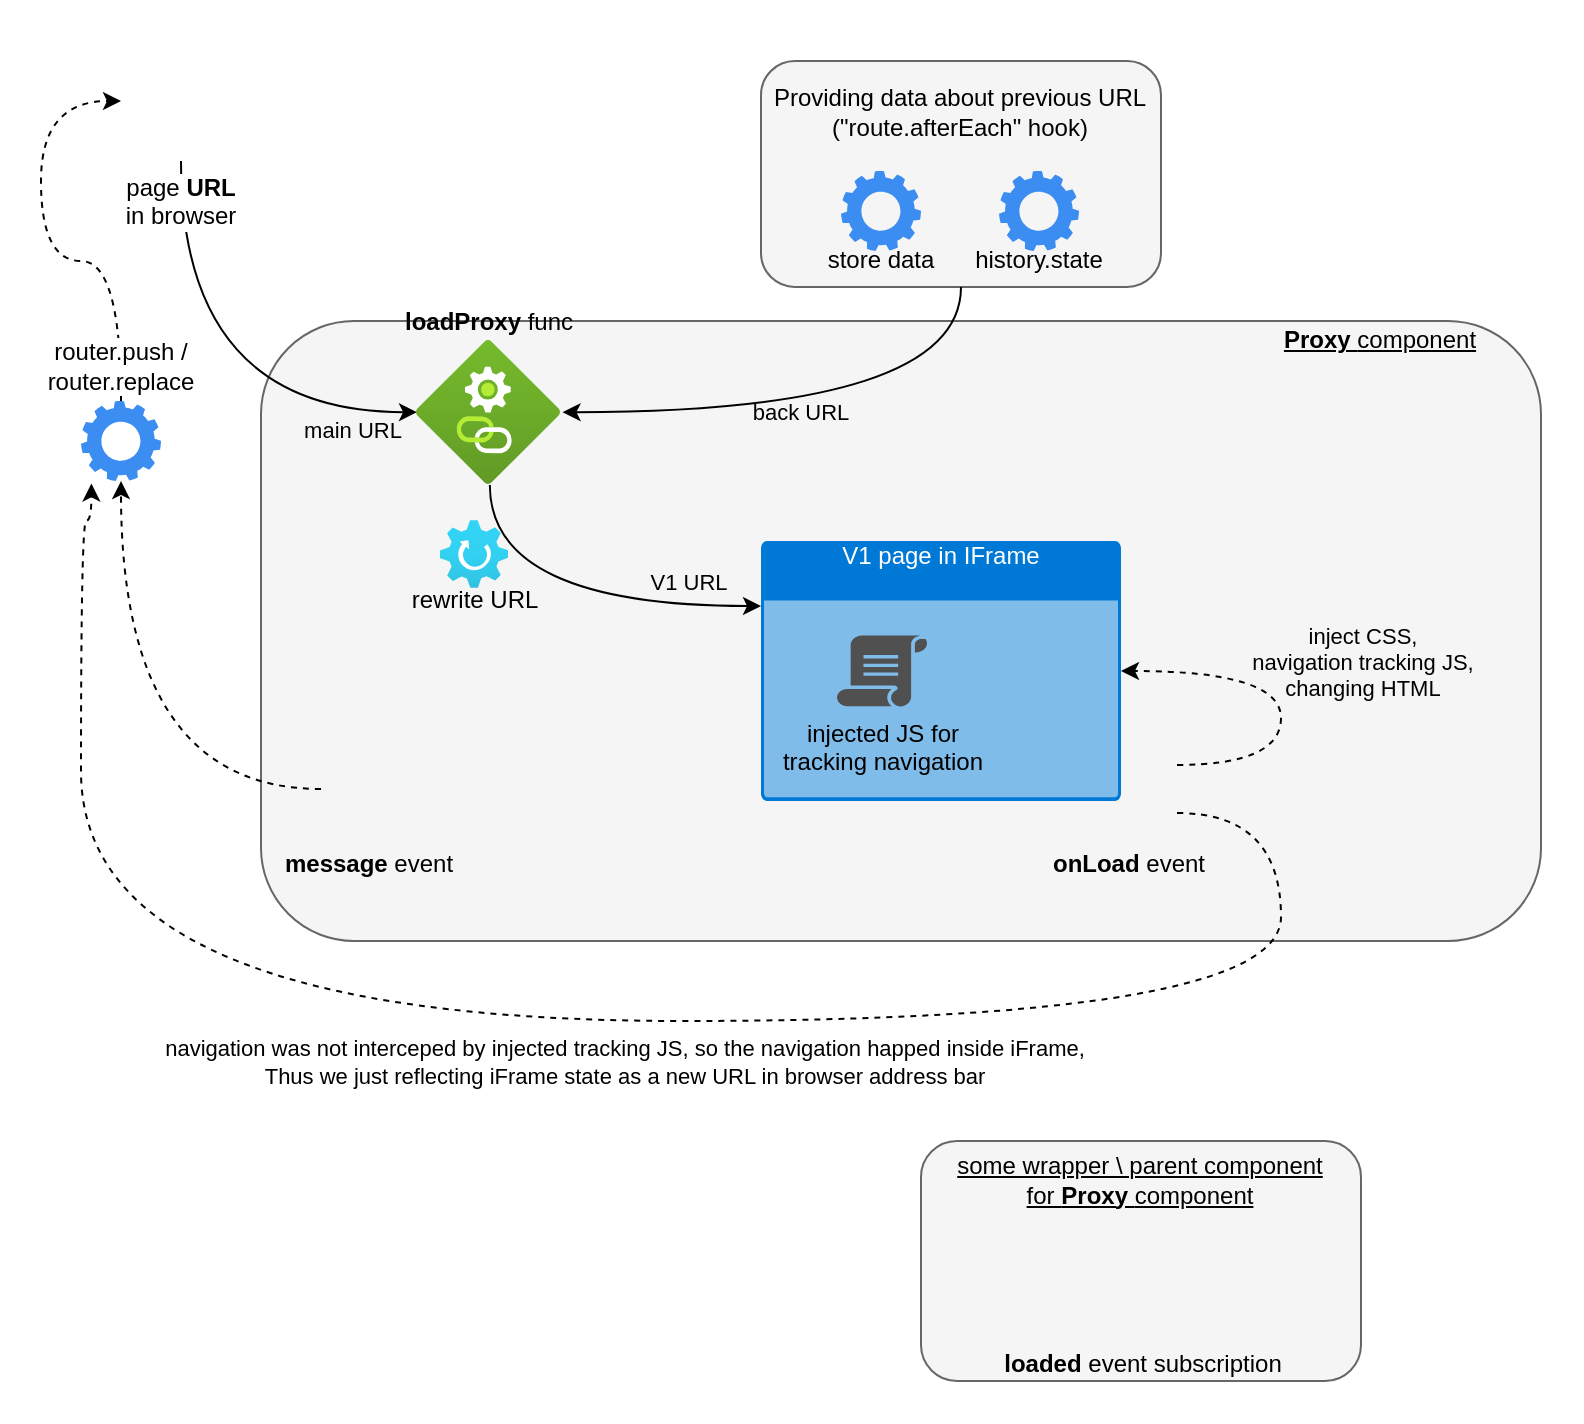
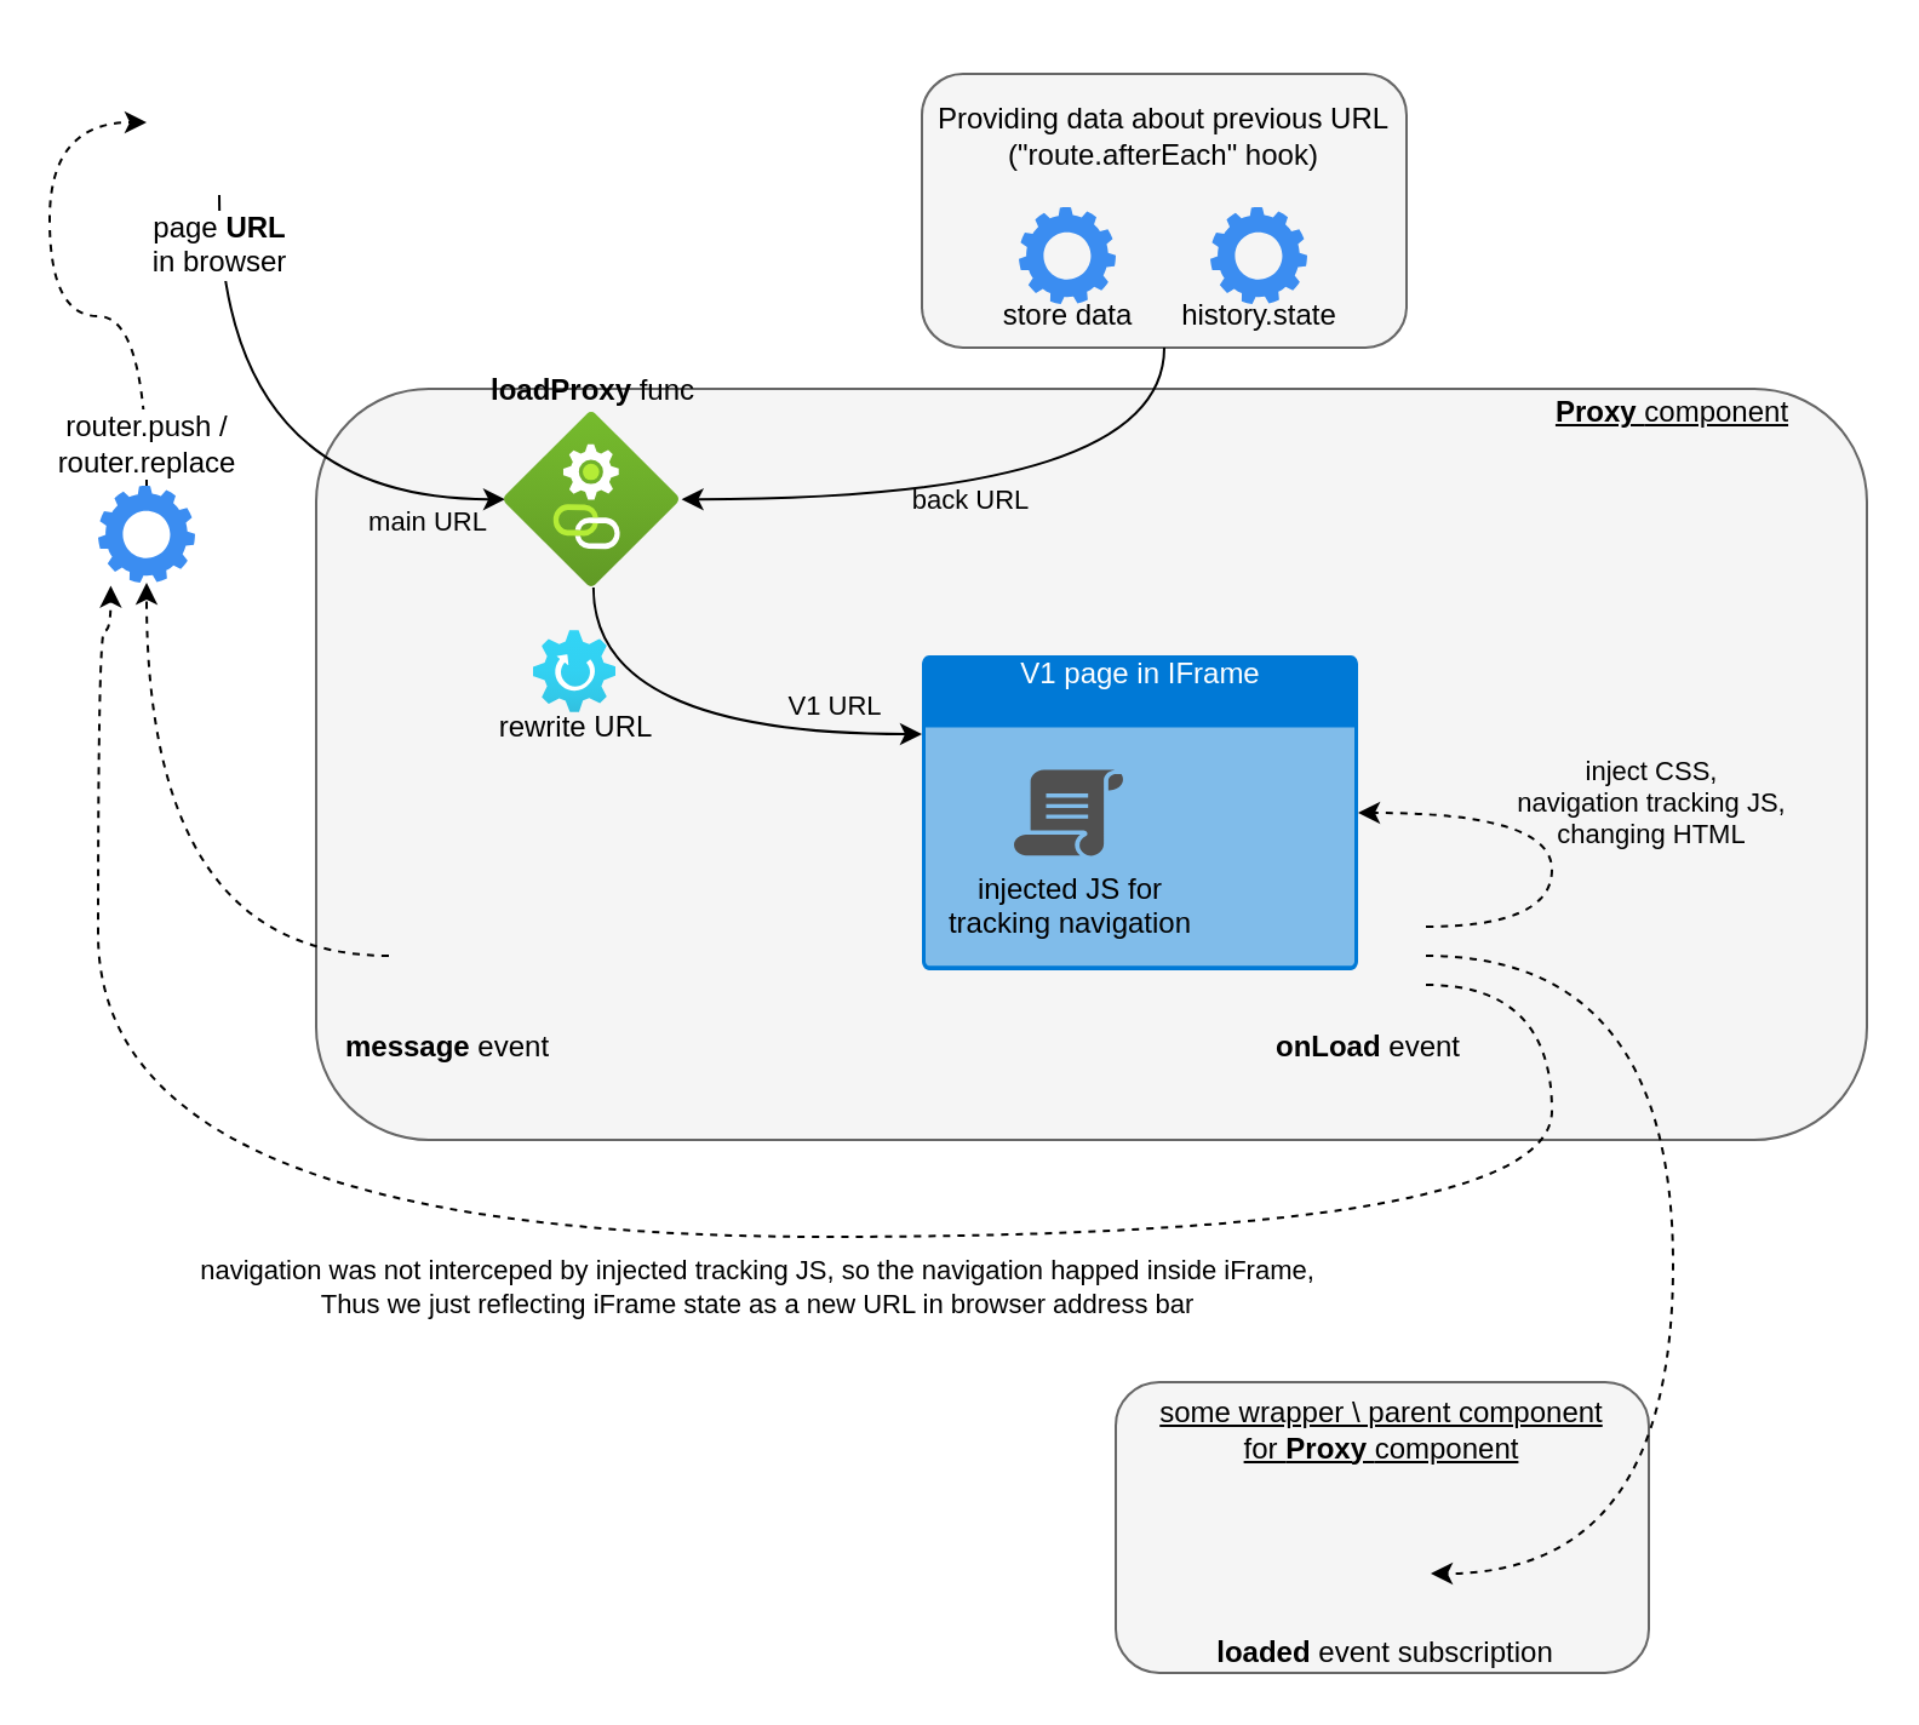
+ <mxCell id="34" style="edgeStyle=orthogonalEdgeStyle;curved=1;rounded=0;orthogonalLoop=1;jettySize=auto;html=1;exitX=1;exitY=0.5;exitDx=0;exitDy=0;dashed=1;entryX=1;entryY=0.5;entryDx=0;entryDy=0;" parent="1" source="10" target="4" edge="1"><mxGeometry relative="1" as="geometry"><mxPoint x="650" y="649" as="targetPoint" /><Array as="points"><mxPoint x="690" y="394" /><mxPoint x="690" y="649" /></Array></mxGeometry></mxCell>
